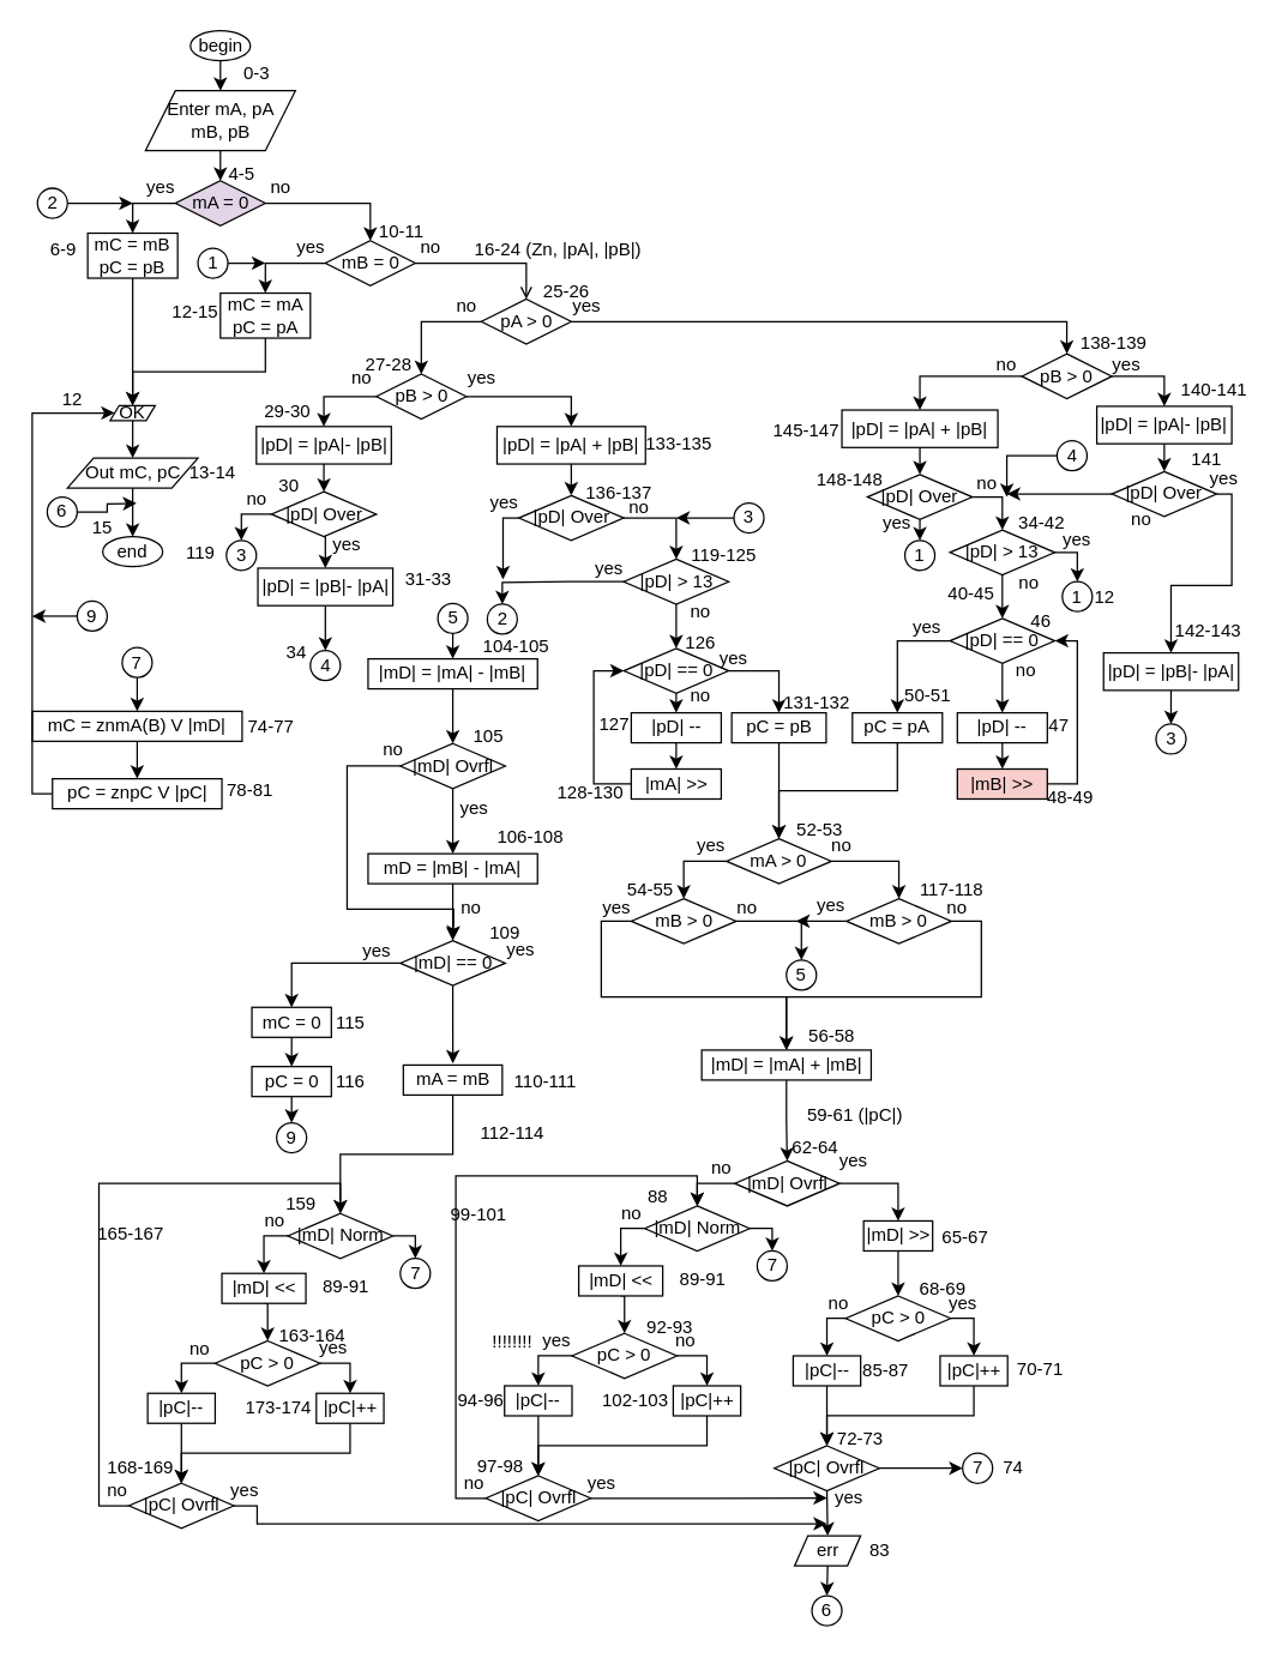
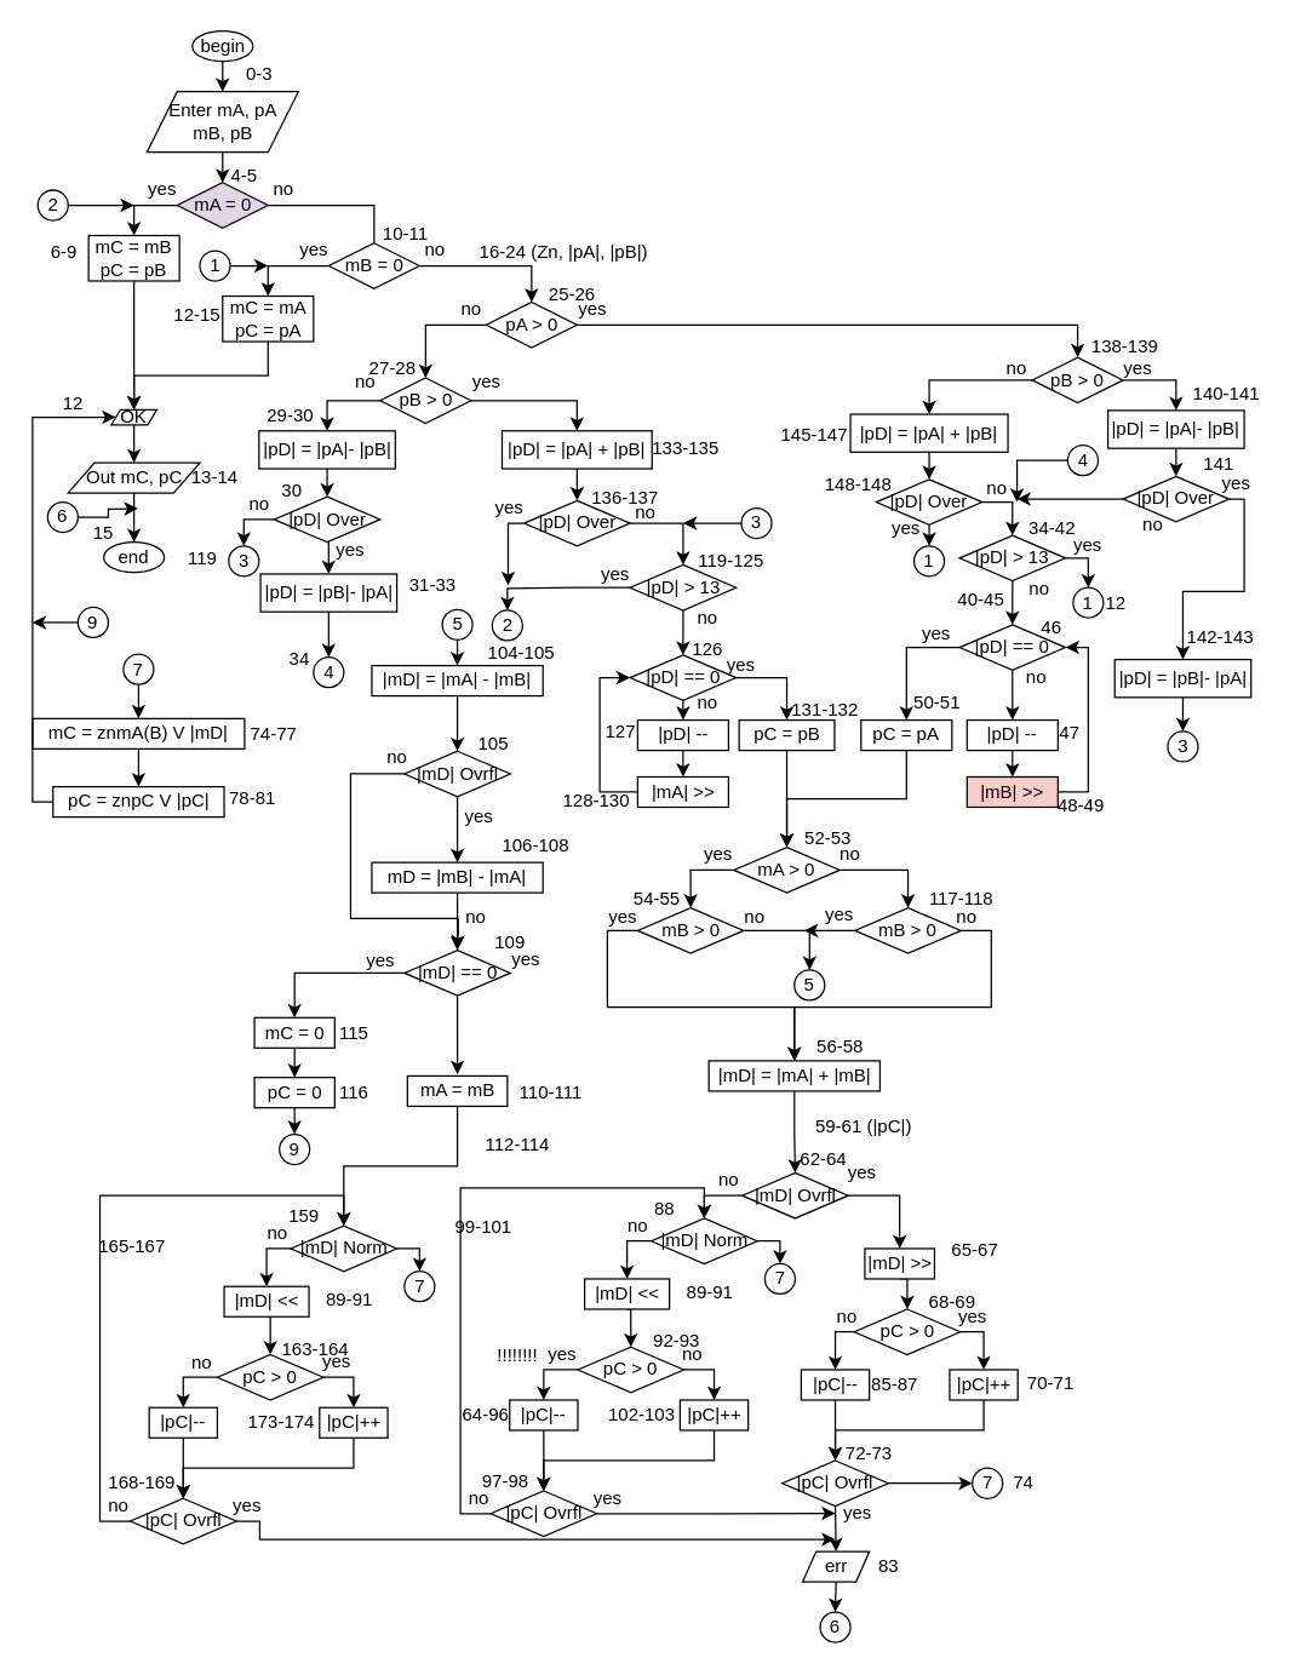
- <mxCell id="6" style="edgeStyle=orthogonalEdgeStyle;rounded=0;orthogonalLoop=1;jettySize=auto;html=1;exitX=1;exitY=0.5;exitDx=0;exitDy=0;entryX=0.5;entryY=0;entryDx=0;entryDy=0;" parent="1" source="8" target="11" edge="1"><mxGeometry relative="1" as="geometry" /></mxCell>
+ <mxCell id="6" style="edgeStyle=orthogonalEdgeStyle;rounded=0;orthogonalLoop=1;jettySize=auto;html=1;exitX=1;exitY=0.5;exitDx=0;exitDy=0;entryX=0.5;entryY=0;entryDx=0;entryDy=0;endArrow=none;" parent="1" source="8" target="11" edge="1"><mxGeometry relative="1" as="geometry" /></mxCell>
- <mxCell id="10" style="edgeStyle=orthogonalEdgeStyle;rounded=0;orthogonalLoop=1;jettySize=auto;html=1;exitX=1;exitY=0.5;exitDx=0;exitDy=0;entryX=0.5;entryY=0;entryDx=0;entryDy=0;endArrow=open;" parent="1" source="11" target="25" edge="1"><mxGeometry relative="1" as="geometry" /></mxCell>
+ <mxCell id="10" style="edgeStyle=orthogonalEdgeStyle;rounded=0;orthogonalLoop=1;jettySize=auto;html=1;exitX=1;exitY=0.5;exitDx=0;exitDy=0;entryX=0.5;entryY=0;entryDx=0;entryDy=0;" parent="1" source="11" target="25" edge="1"><mxGeometry relative="1" as="geometry" /></mxCell>
- <mxCell id="144" value="|mD|&amp;nbsp;&amp;gt;&amp;gt;" style="rounded=0;whiteSpace=wrap;html=1;" parent="1" vertex="1"><mxGeometry x="575.5" y="814" width="46" height="20" as="geometry" /></mxCell>
+ <mxCell id="144" value="|mD|&amp;nbsp;&amp;gt;&amp;gt;" style="rounded=0;whiteSpace=wrap;html=1;" parent="1" vertex="1"><mxGeometry x="570.5" y="824" width="46" height="20" as="geometry" /></mxCell>
- <mxCell id="252" value="94-96" style="text;html=1;strokeColor=none;fillColor=none;align=center;verticalAlign=middle;whiteSpace=wrap;rounded=0;" parent="1" vertex="1"><mxGeometry x="303" y="925" width="35" height="18" as="geometry" /></mxCell>
+ <mxCell id="252" value="64-96" style="text;html=1;strokeColor=none;fillColor=none;align=center;verticalAlign=middle;whiteSpace=wrap;rounded=0;" parent="1" vertex="1"><mxGeometry x="303" y="925" width="35" height="18" as="geometry" /></mxCell>
